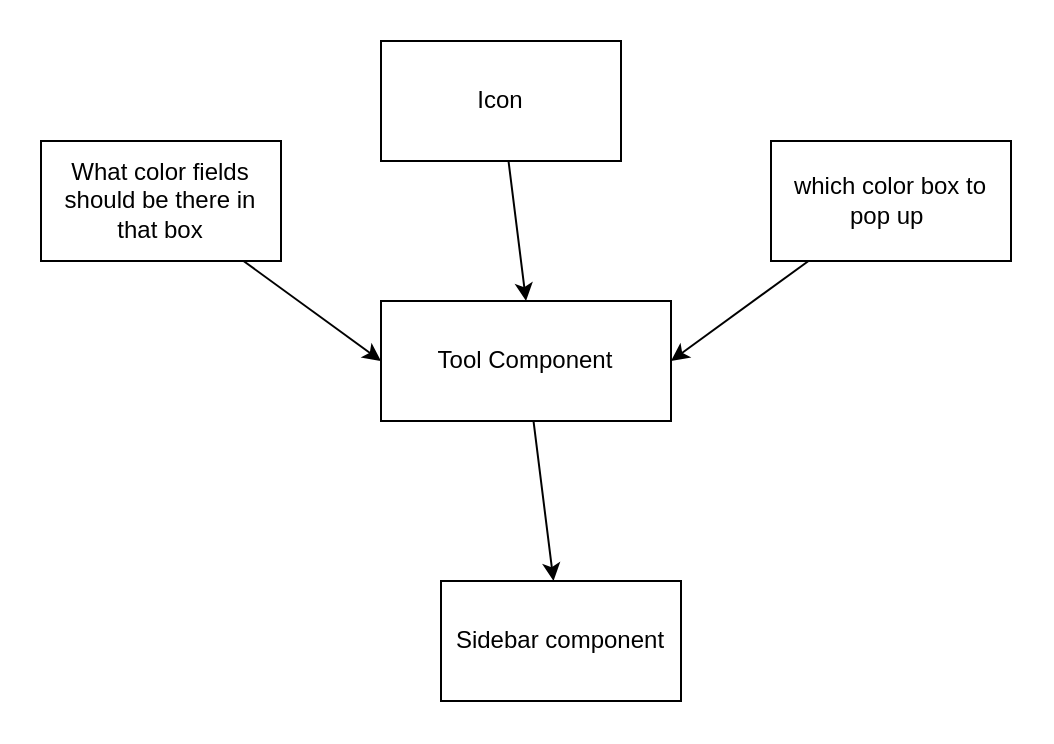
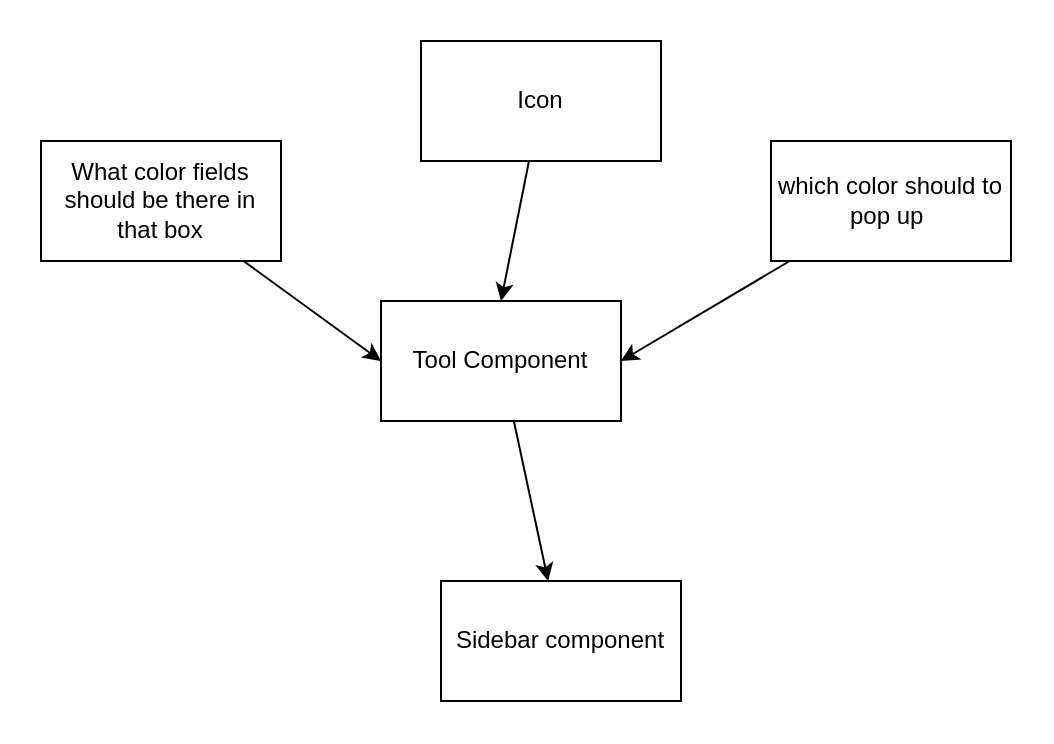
- <mxCell id="7" value="Icon" style="rounded=0;whiteSpace=wrap;html=1;" vertex="1" parent="1"><mxGeometry x="190" y="20" width="120" height="60" as="geometry" /></mxCell>
+ <mxCell id="7" value="Icon" style="rounded=0;whiteSpace=wrap;html=1;" vertex="1" parent="1"><mxGeometry x="210" y="20" width="120" height="60" as="geometry" /></mxCell>
- <mxCell id="9" value="which color box to pop up&amp;nbsp;" style="rounded=0;whiteSpace=wrap;html=1;" vertex="1" parent="1"><mxGeometry x="385" y="70" width="120" height="60" as="geometry" /></mxCell>
+ <mxCell id="9" value="which color should to pop up&amp;nbsp;" style="rounded=0;whiteSpace=wrap;html=1;" vertex="1" parent="1"><mxGeometry x="385" y="70" width="120" height="60" as="geometry" /></mxCell>
- <mxCell id="3" value="Tool Component" style="rounded=0;whiteSpace=wrap;html=1;" vertex="1" parent="1"><mxGeometry x="190" y="150" width="145" height="60" as="geometry" /></mxCell>
+ <mxCell id="3" value="Tool Component" style="rounded=0;whiteSpace=wrap;html=1;" vertex="1" parent="1"><mxGeometry x="190" y="150" width="120" height="60" as="geometry" /></mxCell>
